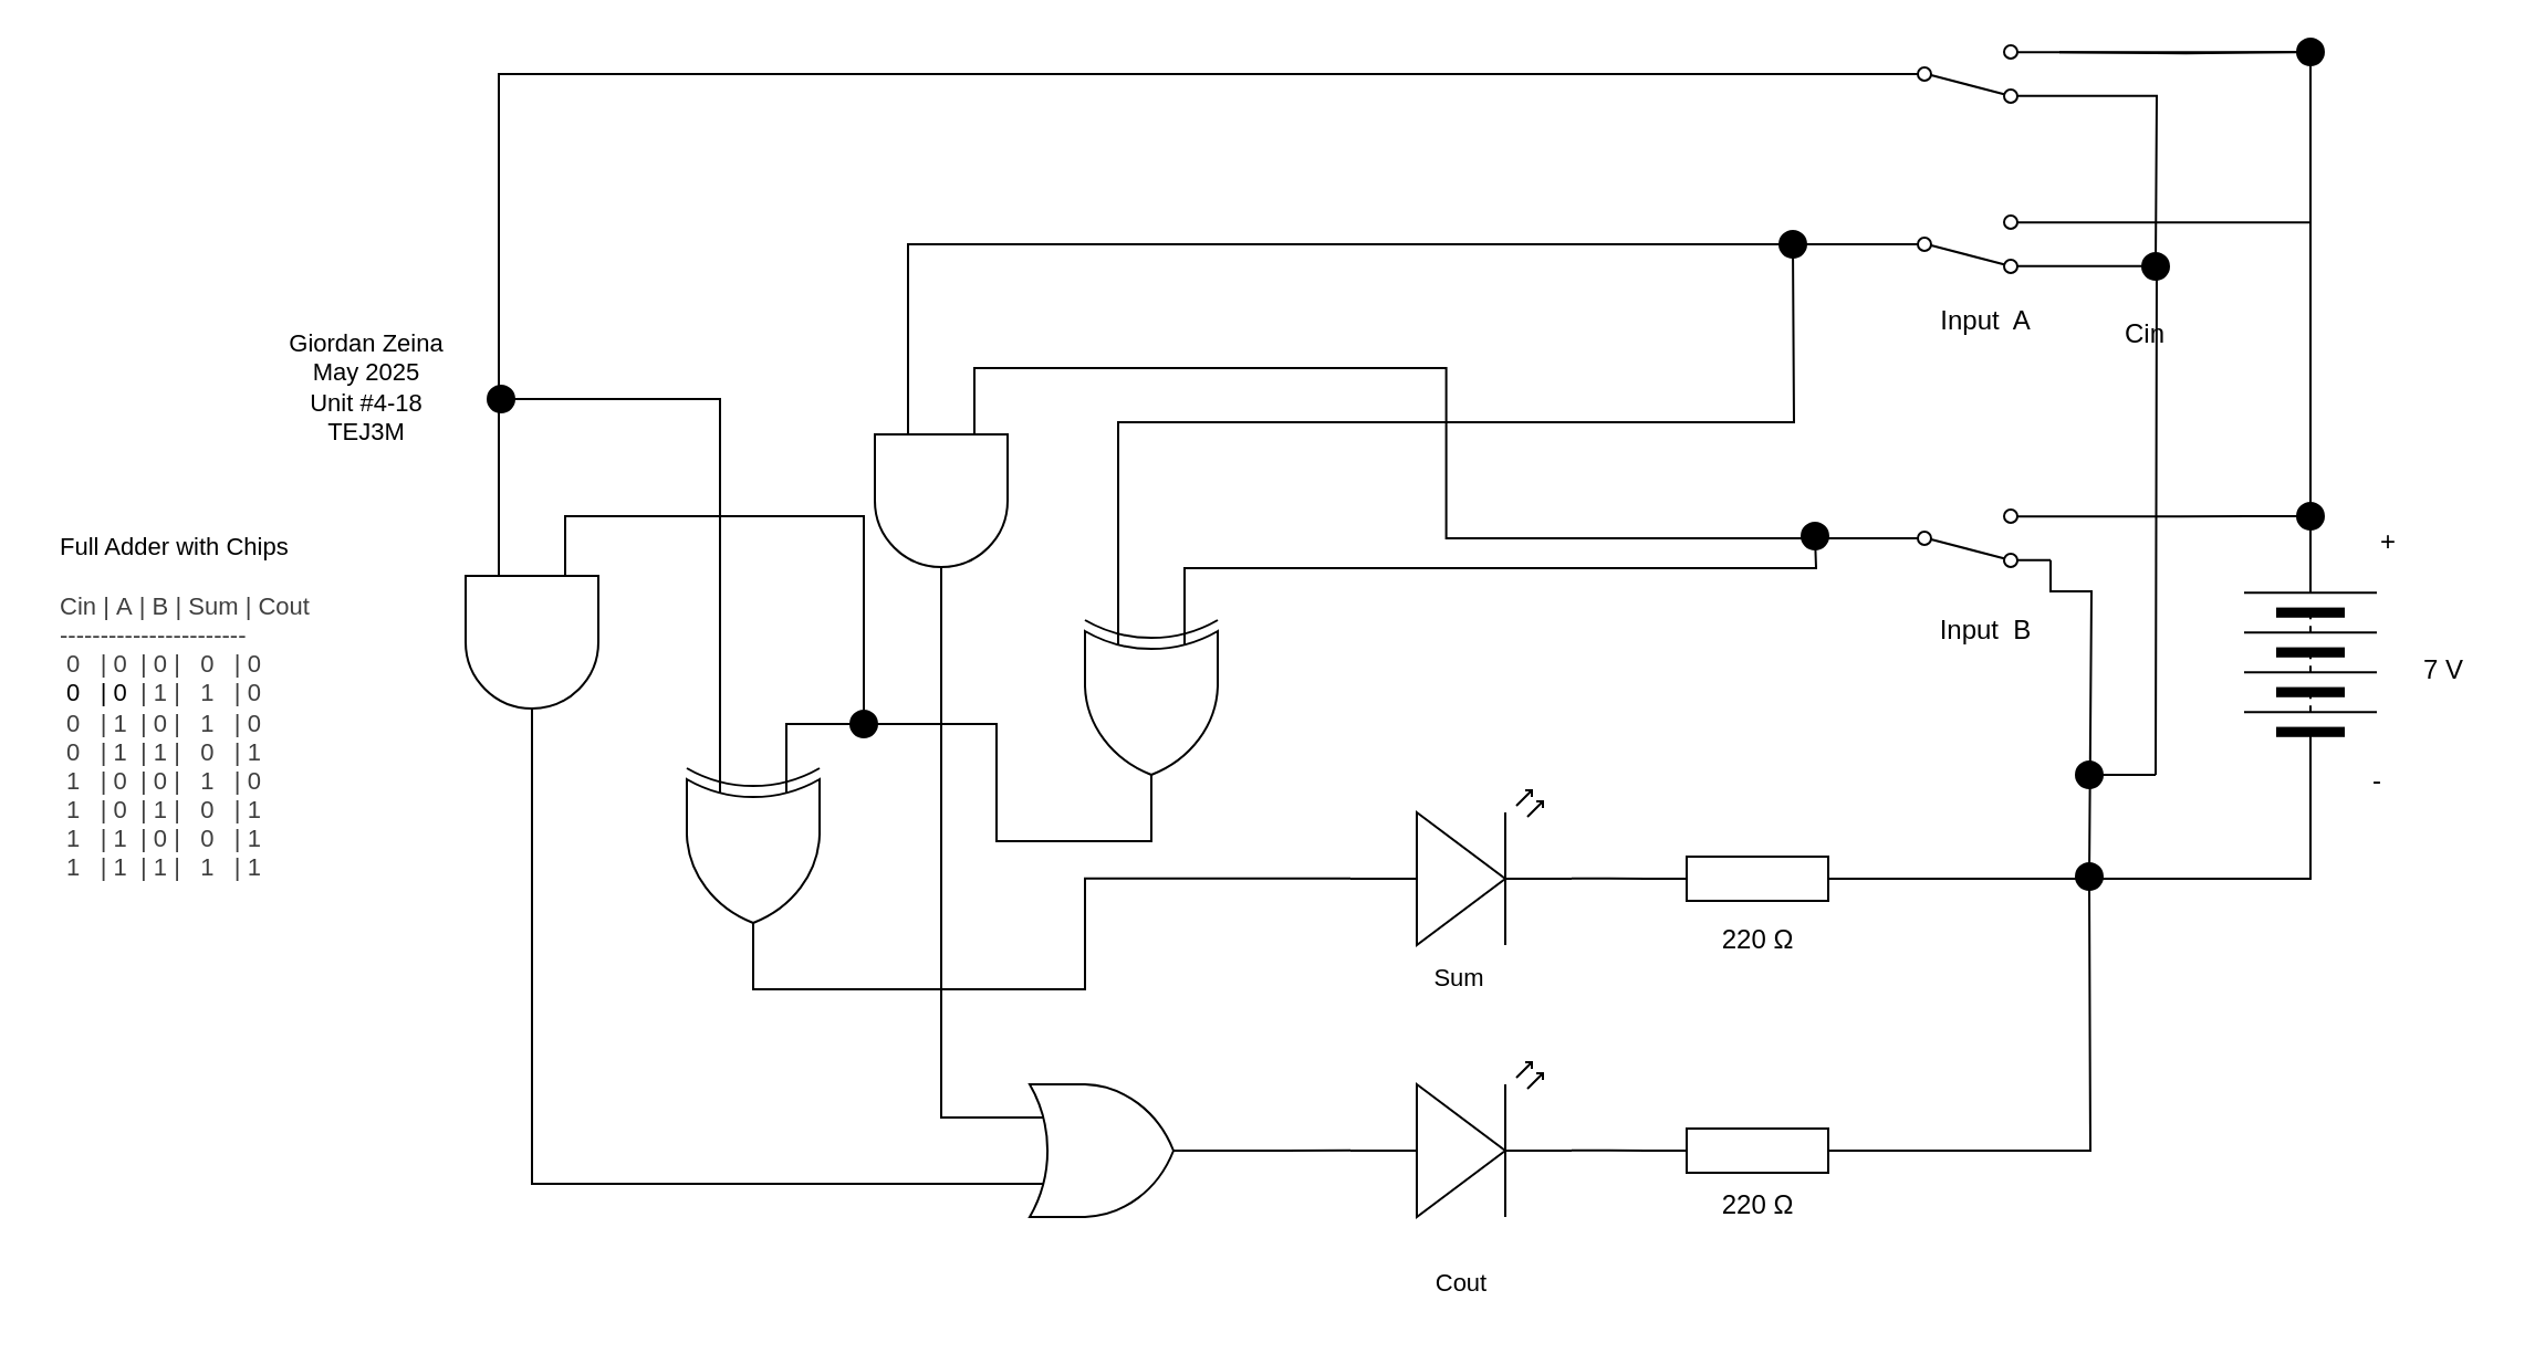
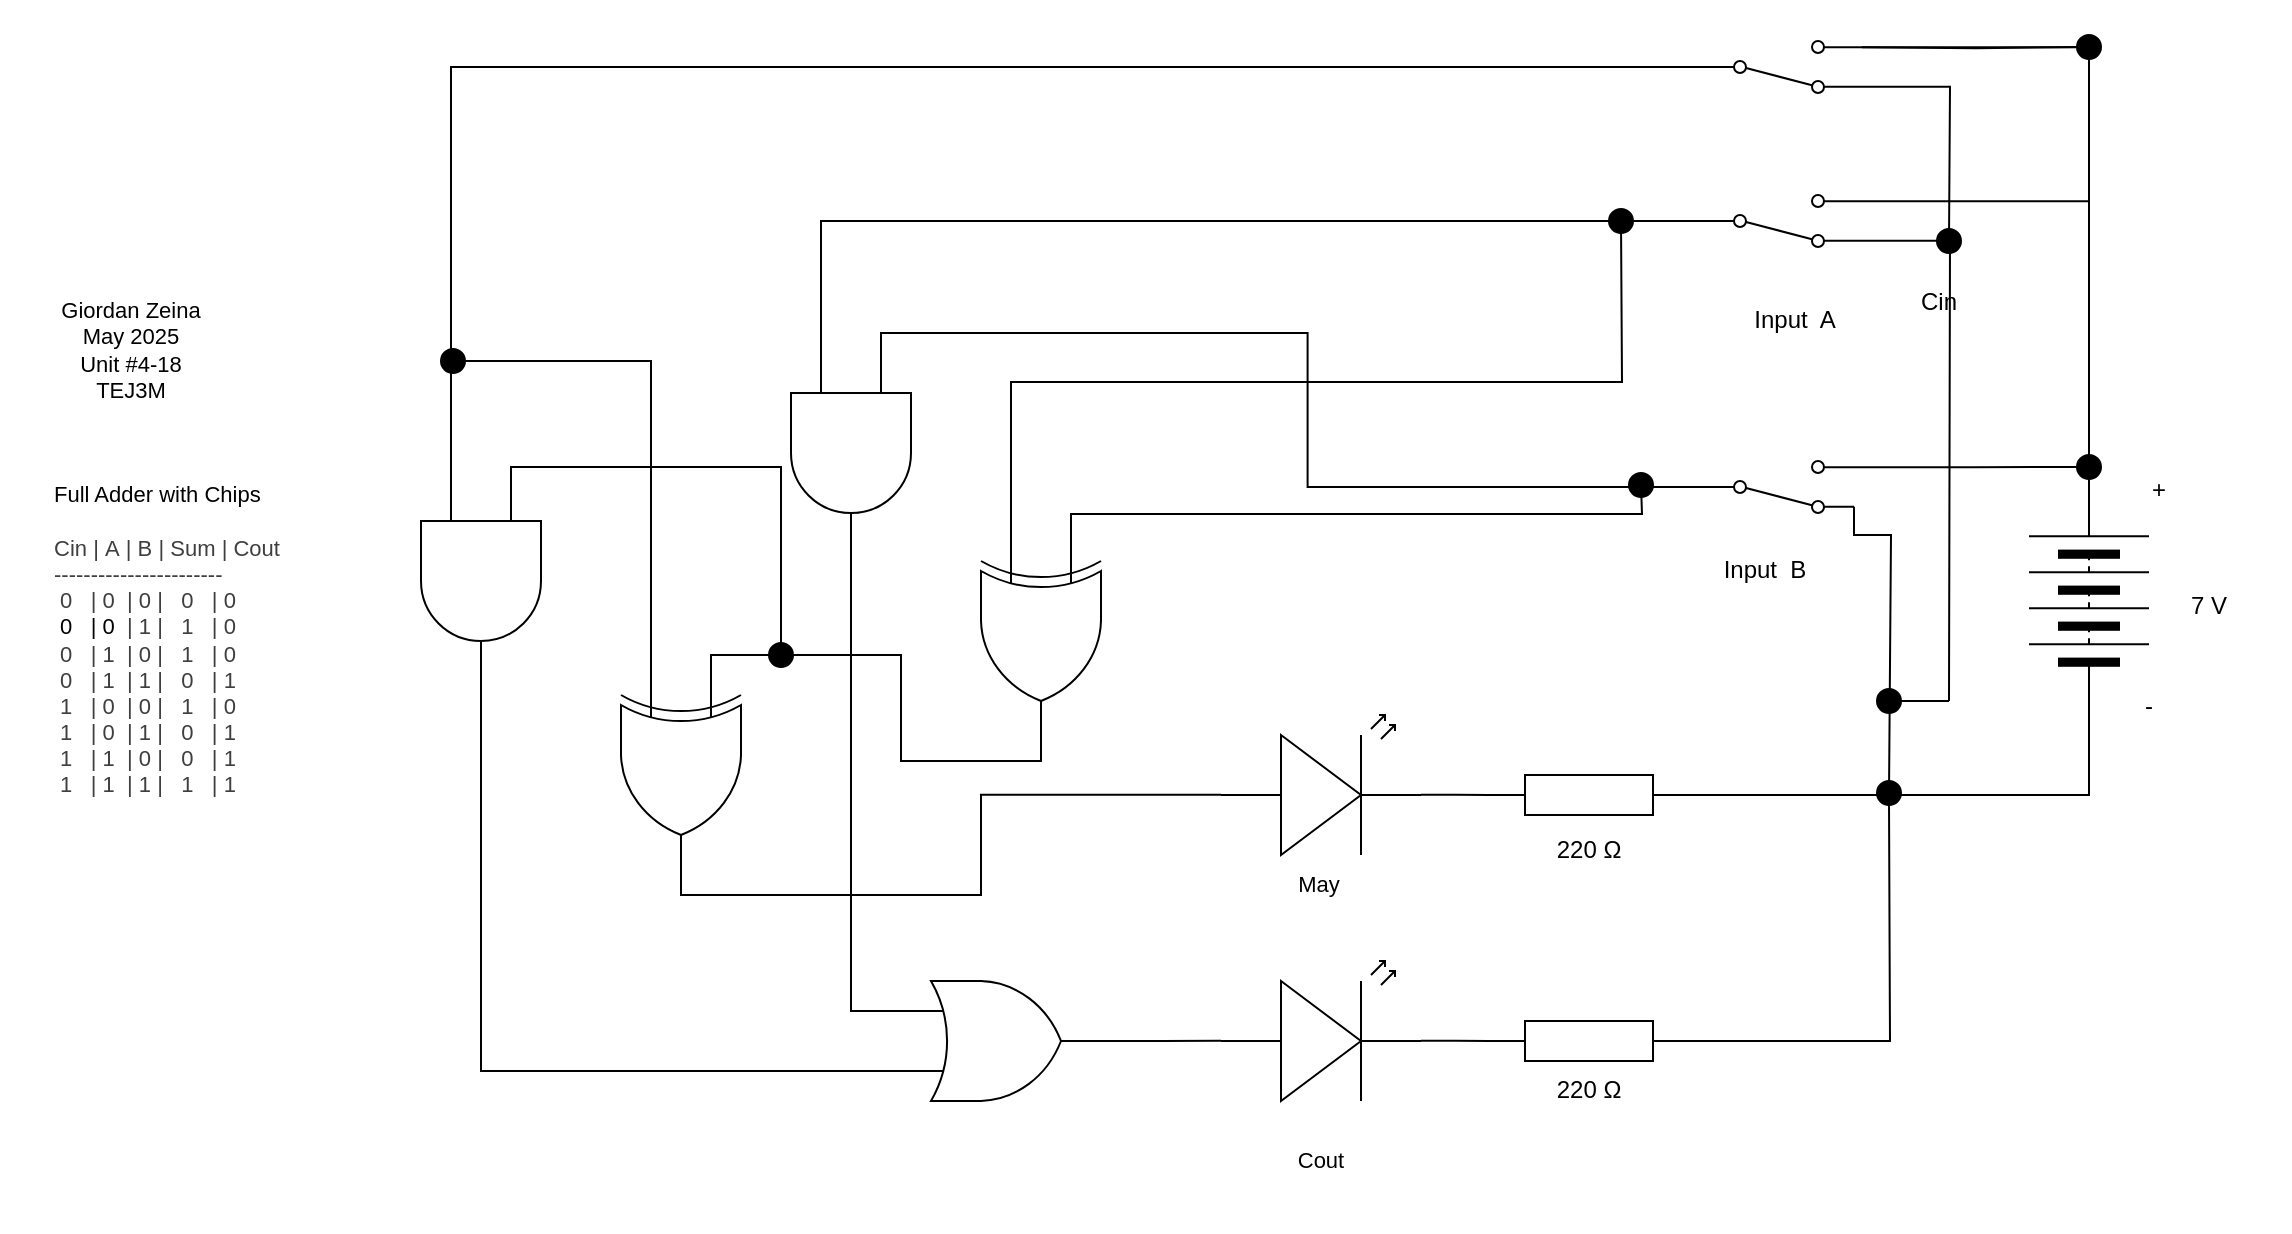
- <mxCell id="13" value="Input&amp;nbsp; A" style="text;html=1;align=center;verticalAlign=middle;resizable=0;points=[];autosize=1;strokeColor=none;fillColor=none;" vertex="1" parent="1"><mxGeometry x="866.5" y="130" width="60" height="30" as="geometry" /></mxCell>
+ <mxCell id="13" value="Input&amp;nbsp; A" style="text;html=1;align=center;verticalAlign=middle;resizable=0;points=[];autosize=1;strokeColor=none;fillColor=none;" vertex="1" parent="1"><mxGeometry x="866.5" y="145" width="60" height="30" as="geometry" /></mxCell>
- <mxCell id="2" value="&lt;div&gt;&lt;font color=&quot;#000000&quot;&gt;Giordan Zeina&lt;/font&gt;&lt;/div&gt;&lt;div&gt;&lt;font color=&quot;#000000&quot;&gt;May 2025&lt;/font&gt;&lt;/div&gt;&lt;div&gt;&lt;font color=&quot;#000000&quot;&gt;Unit #4-18&lt;/font&gt;&lt;/div&gt;&lt;div&gt;&lt;font color=&quot;#000000&quot;&gt;TEJ3M&lt;/font&gt;&lt;/div&gt;" style="text;html=1;align=center;verticalAlign=middle;resizable=0;points=[];autosize=1;strokeColor=none;fillColor=none;fontFamily=Helvetica;fontSize=11;fontColor=default;labelBackgroundColor=none;" vertex="1" parent="1"><mxGeometry x="120" y="140" width="90" height="70" as="geometry" /></mxCell>
+ <mxCell id="2" value="&lt;div&gt;&lt;font color=&quot;#000000&quot;&gt;Giordan Zeina&lt;/font&gt;&lt;/div&gt;&lt;div&gt;&lt;font color=&quot;#000000&quot;&gt;May 2025&lt;/font&gt;&lt;/div&gt;&lt;div&gt;&lt;font color=&quot;#000000&quot;&gt;Unit #4-18&lt;/font&gt;&lt;/div&gt;&lt;div&gt;&lt;font color=&quot;#000000&quot;&gt;TEJ3M&lt;/font&gt;&lt;/div&gt;" style="text;html=1;align=center;verticalAlign=middle;resizable=0;points=[];autosize=1;strokeColor=none;fillColor=none;fontFamily=Helvetica;fontSize=11;fontColor=default;labelBackgroundColor=none;" vertex="1" parent="1"><mxGeometry x="20" y="140" width="90" height="70" as="geometry" /></mxCell>
- <mxCell id="22" value="Input&amp;nbsp; B" style="text;html=1;align=center;verticalAlign=middle;resizable=0;points=[];autosize=1;strokeColor=none;fillColor=none;" vertex="1" parent="1"><mxGeometry x="866.5" y="270" width="60" height="30" as="geometry" /></mxCell>
+ <mxCell id="22" value="Input&amp;nbsp; B" style="text;html=1;align=center;verticalAlign=middle;resizable=0;points=[];autosize=1;strokeColor=none;fillColor=none;" vertex="1" parent="1"><mxGeometry x="851.5" y="270" width="60" height="30" as="geometry" /></mxCell>
- <mxCell id="19" value="Sum" style="text;html=1;align=center;verticalAlign=middle;resizable=0;points=[];autosize=1;strokeColor=none;fillColor=none;fontFamily=Helvetica;fontSize=11;fontColor=default;labelBackgroundColor=default;" vertex="1" parent="1"><mxGeometry x="634" y="427" width="50" height="30" as="geometry" /></mxCell>
+ <mxCell id="19" value="May" style="text;html=1;align=center;verticalAlign=middle;resizable=0;points=[];autosize=1;strokeColor=none;fillColor=none;fontFamily=Helvetica;fontSize=11;fontColor=default;labelBackgroundColor=default;" vertex="1" parent="1"><mxGeometry x="634" y="427" width="50" height="30" as="geometry" /></mxCell>
